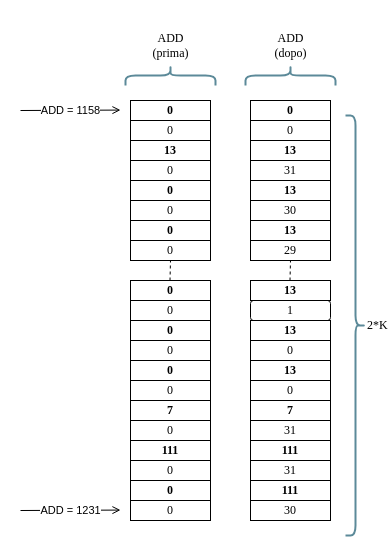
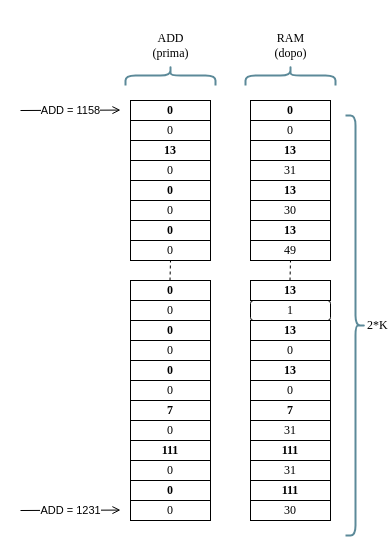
- <mxCell id="49" value="&lt;div&gt;&lt;font face=&quot;New Computer Modern&quot;&gt;ADD&lt;/font&gt;&lt;/div&gt;&lt;div&gt;&lt;font face=&quot;dxdMlEZda7upcUsz9ILX&quot;&gt;(dopo)&lt;br&gt;&lt;/font&gt;&lt;/div&gt;" style="text;html=1;align=center;verticalAlign=middle;resizable=0;points=[];autosize=1;strokeColor=none;fillColor=none;" parent="1" vertex="1"><mxGeometry x="260" y="20" width="60" height="50" as="geometry" /></mxCell>
+ <mxCell id="49" value="&lt;div&gt;&lt;font face=&quot;New Computer Modern&quot;&gt;RAM&lt;/font&gt;&lt;/div&gt;&lt;div&gt;&lt;font face=&quot;dxdMlEZda7upcUsz9ILX&quot;&gt;(dopo)&lt;br&gt;&lt;/font&gt;&lt;/div&gt;" style="text;html=1;align=center;verticalAlign=middle;resizable=0;points=[];autosize=1;strokeColor=none;fillColor=none;" parent="1" vertex="1"><mxGeometry x="260" y="20" width="60" height="50" as="geometry" /></mxCell>
- <mxCell id="20" value="29" style="rounded=0;whiteSpace=wrap;html=1;fillColor=none;fontFamily=New Computer Modern;" parent="1" vertex="1"><mxGeometry x="250" y="240" width="80" height="20" as="geometry" /></mxCell>
+ <mxCell id="20" value="49" style="rounded=0;whiteSpace=wrap;html=1;fillColor=none;fontFamily=New Computer Modern;" parent="1" vertex="1"><mxGeometry x="250" y="240" width="80" height="20" as="geometry" /></mxCell>
